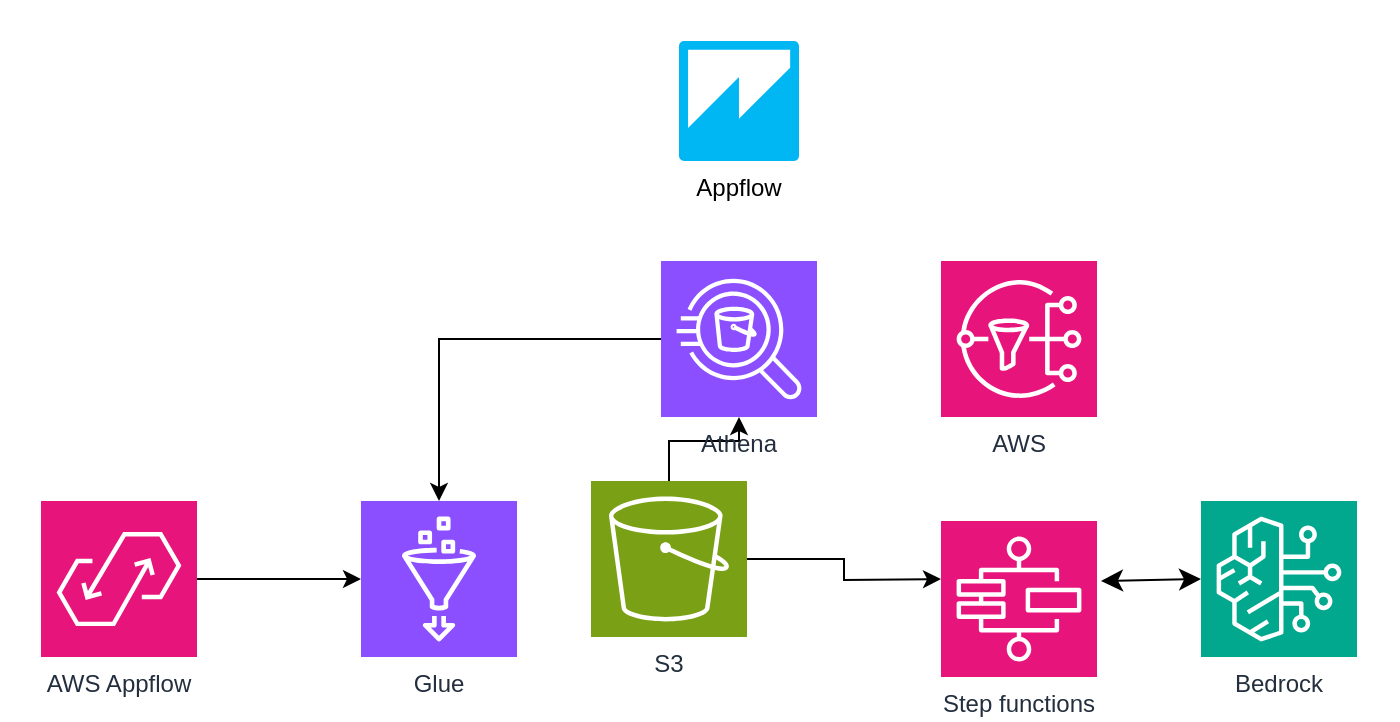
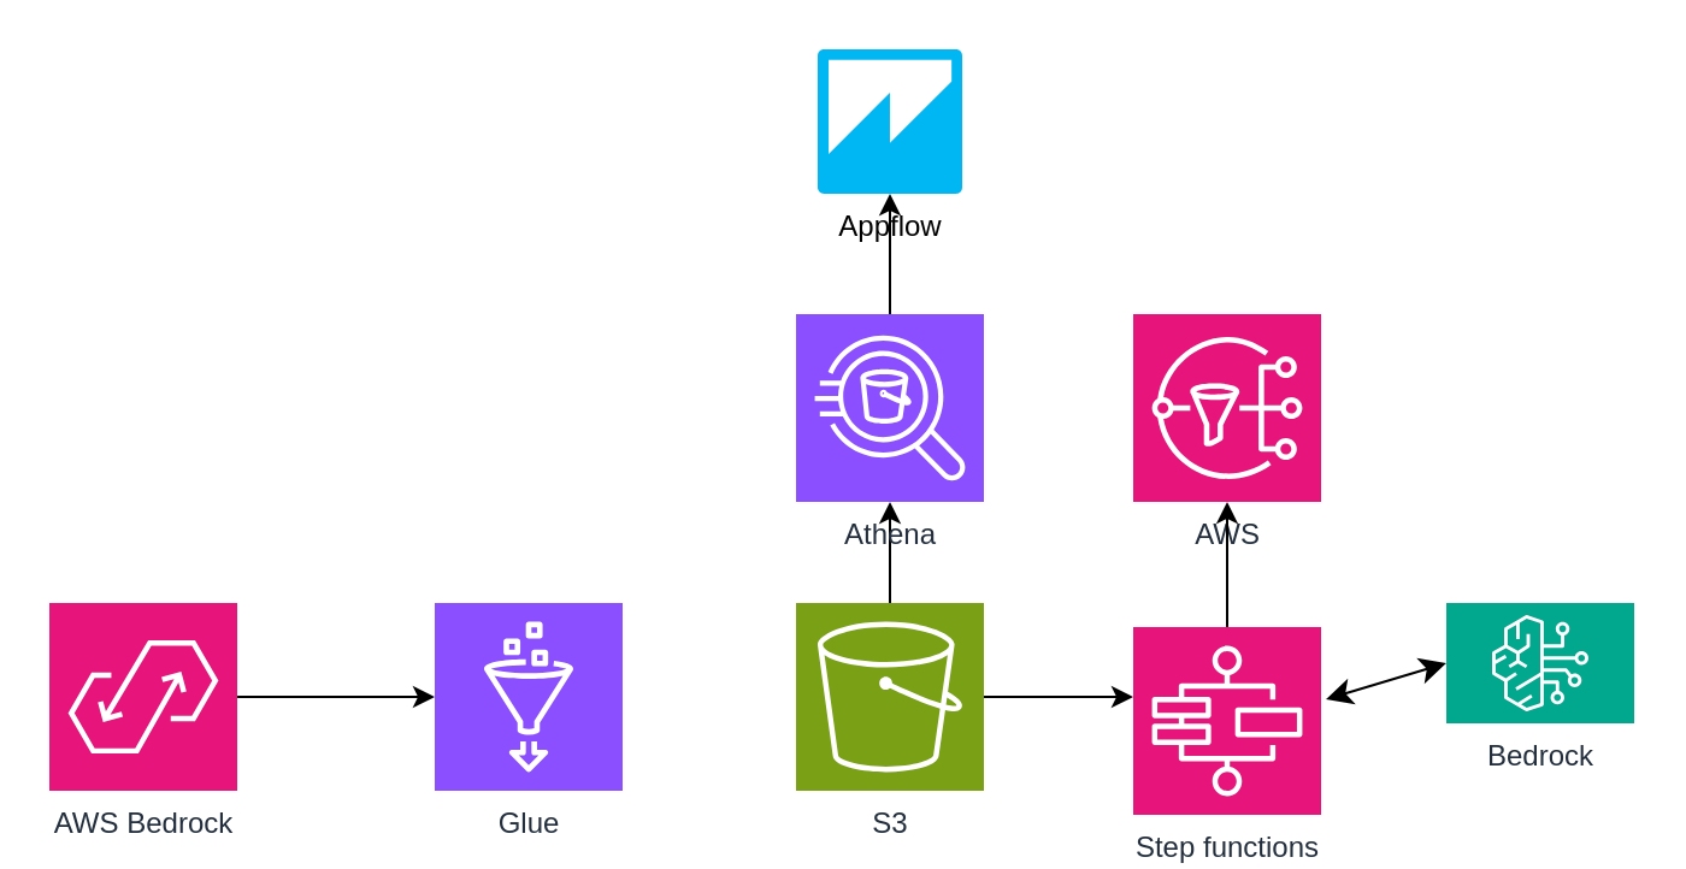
- <mxCell id="9" value="" style="edgeStyle=orthogonalEdgeStyle;rounded=0;orthogonalLoop=1;jettySize=auto;html=1;" parent="1" source="10" target="4" edge="1"><mxGeometry relative="1" as="geometry" /></mxCell>
+ <mxCell id="9" value="" style="edgeStyle=orthogonalEdgeStyle;rounded=0;orthogonalLoop=1;jettySize=auto;html=1;" parent="1" source="10" target="11" edge="1"><mxGeometry relative="1" as="geometry" /></mxCell>
+ <mxCell id="13" value="" style="edgeStyle=orthogonalEdgeStyle;rounded=0;orthogonalLoop=1;jettySize=auto;html=1;" parent="1" source="14" target="8" edge="1"><mxGeometry relative="1" as="geometry" /></mxCell>
- <mxCell id="7" value="S3" style="sketch=0;points=[[0,0,0],[0.25,0,0],[0.5,0,0],[0.75,0,0],[1,0,0],[0,1,0],[0.25,1,0],[0.5,1,0],[0.75,1,0],[1,1,0],[0,0.25,0],[0,0.5,0],[0,0.75,0],[1,0.25,0],[1,0.5,0],[1,0.75,0]];outlineConnect=0;fontColor=#232F3E;fillColor=#7AA116;strokeColor=#ffffff;dashed=0;verticalLabelPosition=bottom;verticalAlign=top;align=center;html=1;fontSize=12;fontStyle=0;aspect=fixed;shape=mxgraph.aws4.resourceIcon;resIcon=mxgraph.aws4.s3;" parent="1" vertex="1"><mxGeometry x="295" y="240" width="78" height="78" as="geometry" /></mxCell>
+ <mxCell id="7" value="S3" style="sketch=0;points=[[0,0,0],[0.25,0,0],[0.5,0,0],[0.75,0,0],[1,0,0],[0,1,0],[0.25,1,0],[0.5,1,0],[0.75,1,0],[1,1,0],[0,0.25,0],[0,0.5,0],[0,0.75,0],[1,0.25,0],[1,0.5,0],[1,0.75,0]];outlineConnect=0;fontColor=#232F3E;fillColor=#7AA116;strokeColor=#ffffff;dashed=0;verticalLabelPosition=bottom;verticalAlign=top;align=center;html=1;fontSize=12;fontStyle=0;aspect=fixed;shape=mxgraph.aws4.resourceIcon;resIcon=mxgraph.aws4.s3;" parent="1" vertex="1"><mxGeometry x="330" y="250" width="78" height="78" as="geometry" /></mxCell>
- <mxCell id="12" value="Bedrock" style="sketch=0;points=[[0,0,0],[0.25,0,0],[0.5,0,0],[0.75,0,0],[1,0,0],[0,1,0],[0.25,1,0],[0.5,1,0],[0.75,1,0],[1,1,0],[0,0.25,0],[0,0.5,0],[0,0.75,0],[1,0.25,0],[1,0.5,0],[1,0.75,0]];outlineConnect=0;fontColor=#232F3E;fillColor=#01A88D;strokeColor=#ffffff;dashed=0;verticalLabelPosition=bottom;verticalAlign=top;align=center;html=1;fontSize=12;fontStyle=0;aspect=fixed;shape=mxgraph.aws4.resourceIcon;resIcon=mxgraph.aws4.bedrock;" parent="1" vertex="1"><mxGeometry x="600" y="250" width="78" height="78" as="geometry" /></mxCell>
+ <mxCell id="12" value="Bedrock" style="sketch=0;points=[[0,0,0],[0.25,0,0],[0.5,0,0],[0.75,0,0],[1,0,0],[0,1,0],[0.25,1,0],[0.5,1,0],[0.75,1,0],[1,1,0],[0,0.25,0],[0,0.5,0],[0,0.75,0],[1,0.25,0],[1,0.5,0],[1,0.75,0]];outlineConnect=0;fontColor=#232F3E;fillColor=#01A88D;strokeColor=#ffffff;dashed=0;verticalLabelPosition=bottom;verticalAlign=top;align=center;html=1;fontSize=12;fontStyle=0;aspect=fixed;shape=mxgraph.aws4.resourceIcon;resIcon=mxgraph.aws4.bedrock;" parent="1" vertex="1"><mxGeometry x="600" y="250" width="78" height="50" as="geometry" /></mxCell>
- <mxCell id="3" value="AWS Appflow" style="sketch=0;points=[[0,0,0],[0.25,0,0],[0.5,0,0],[0.75,0,0],[1,0,0],[0,1,0],[0.25,1,0],[0.5,1,0],[0.75,1,0],[1,1,0],[0,0.25,0],[0,0.5,0],[0,0.75,0],[1,0.25,0],[1,0.5,0],[1,0.75,0]];outlineConnect=0;fontColor=#232F3E;fillColor=#E7157B;strokeColor=#ffffff;dashed=0;verticalLabelPosition=bottom;verticalAlign=top;align=center;html=1;fontSize=12;fontStyle=0;aspect=fixed;shape=mxgraph.aws4.resourceIcon;resIcon=mxgraph.aws4.appflow;" parent="1" vertex="1"><mxGeometry x="20" y="250" width="78" height="78" as="geometry" /></mxCell>
+ <mxCell id="3" value="AWS Bedrock" style="sketch=0;points=[[0,0,0],[0.25,0,0],[0.5,0,0],[0.75,0,0],[1,0,0],[0,1,0],[0.25,1,0],[0.5,1,0],[0.75,1,0],[1,1,0],[0,0.25,0],[0,0.5,0],[0,0.75,0],[1,0.25,0],[1,0.5,0],[1,0.75,0]];outlineConnect=0;fontColor=#232F3E;fillColor=#E7157B;strokeColor=#ffffff;dashed=0;verticalLabelPosition=bottom;verticalAlign=top;align=center;html=1;fontSize=12;fontStyle=0;aspect=fixed;shape=mxgraph.aws4.resourceIcon;resIcon=mxgraph.aws4.appflow;" parent="1" vertex="1"><mxGeometry x="20" y="250" width="78" height="78" as="geometry" /></mxCell>
